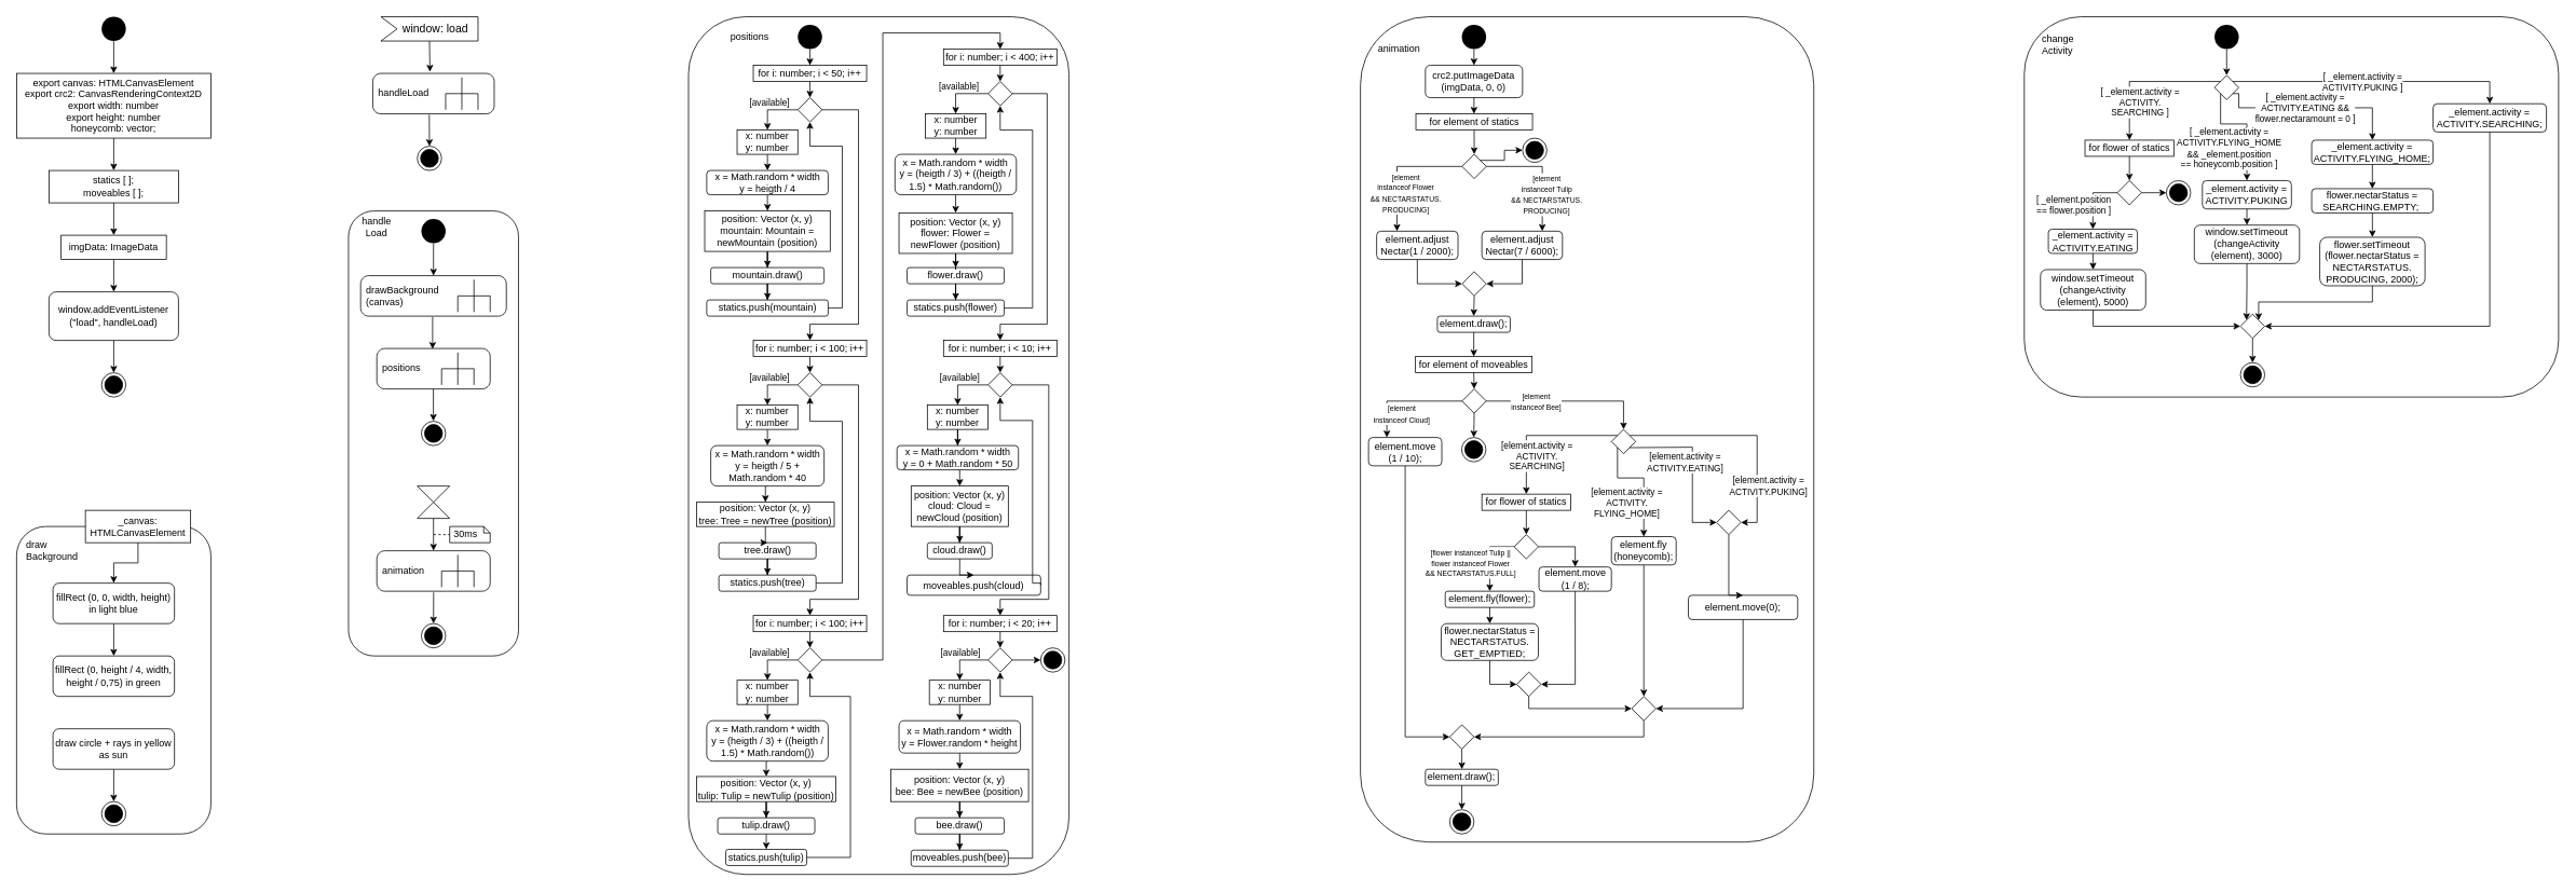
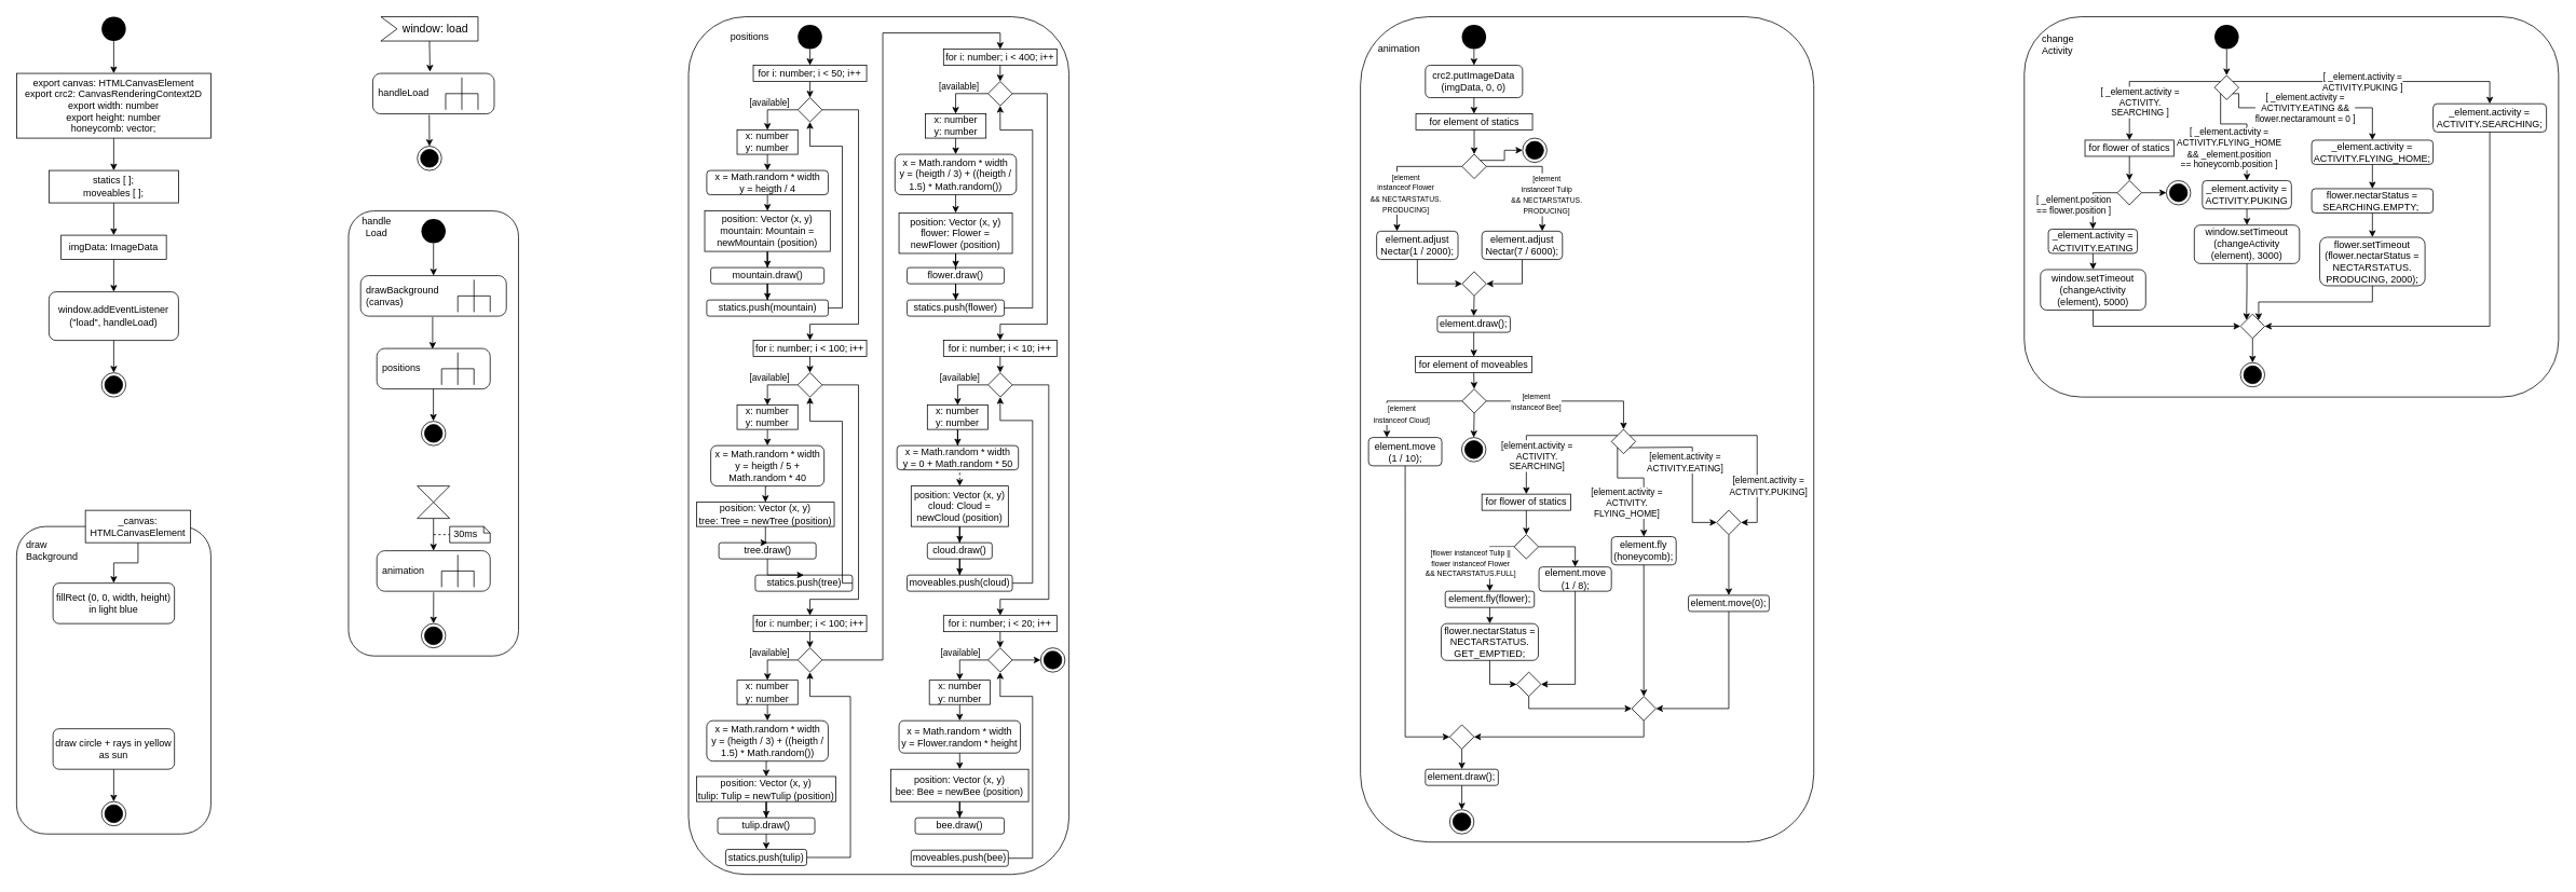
- <mxCell id="91" style="edgeStyle=orthogonalEdgeStyle;rounded=0;orthogonalLoop=1;jettySize=auto;html=1;exitX=0.5;exitY=1;exitDx=0;exitDy=0;entryX=0.5;entryY=0;entryDx=0;entryDy=0;" parent="1" source="92" target="94" edge="1"><mxGeometry relative="1" as="geometry" /></mxCell>
+ <mxCell id="91" style="edgeStyle=orthogonalEdgeStyle;rounded=0;orthogonalLoop=1;jettySize=auto;html=1;exitX=0.5;exitY=1;exitDx=0;exitDy=0;entryX=0.5;entryY=0;entryDx=0;entryDy=0;dashed=1;" parent="1" source="92" target="94" edge="1"><mxGeometry relative="1" as="geometry" /></mxCell>
- <mxCell id="86" value="statics.push(tree)" style="rounded=1;whiteSpace=wrap;html=1;fillColor=none;" parent="1" vertex="1"><mxGeometry x="887.5" y="710" width="120" height="20" as="geometry" /></mxCell>
+ <mxCell id="86" value="statics.push(tree)" style="rounded=1;whiteSpace=wrap;html=1;fillColor=none;" parent="1" vertex="1"><mxGeometry x="932.5" y="710" width="120" height="20" as="geometry" /></mxCell>
- <mxCell id="97" value="moveables.push(cloud)" style="rounded=1;whiteSpace=wrap;html=1;fillColor=none;" parent="1" vertex="1"><mxGeometry x="1120" y="710" width="165" height="25" as="geometry" /></mxCell>
+ <mxCell id="97" value="moveables.push(cloud)" style="rounded=1;whiteSpace=wrap;html=1;fillColor=none;" parent="1" vertex="1"><mxGeometry x="1120" y="710" width="130" height="20" as="geometry" /></mxCell>
- <mxCell id="205" value="element.move(0);" style="rounded=1;whiteSpace=wrap;html=1;fillColor=none;" vertex="1" parent="1"><mxGeometry x="2085.12" y="735" width="135" height="30" as="geometry" /></mxCell>
+ <mxCell id="205" value="element.move(0);" style="rounded=1;whiteSpace=wrap;html=1;fillColor=none;" vertex="1" parent="1"><mxGeometry x="2085.12" y="735" width="99.75" height="20" as="geometry" /></mxCell>
- <mxCell id="40" style="edgeStyle=orthogonalEdgeStyle;rounded=0;orthogonalLoop=1;jettySize=auto;html=1;exitX=0.5;exitY=1;exitDx=0;exitDy=0;" parent="1" source="41" target="42" edge="1"><mxGeometry relative="1" as="geometry" /></mxCell>
- <mxCell id="42" value="fillRect (0, height / 4, width, height / 0,75) in green" style="rounded=1;whiteSpace=wrap;html=1;" parent="1" vertex="1"><mxGeometry x="65" y="810" width="150" height="50" as="geometry" /></mxCell>
- <mxCell id="130" style="edgeStyle=orthogonalEdgeStyle;rounded=0;orthogonalLoop=1;jettySize=auto;html=1;exitX=0.5;exitY=1;exitDx=0;exitDy=0;" parent="1" source="131" target="132" edge="1"><mxGeometry relative="1" as="geometry" /></mxCell>
